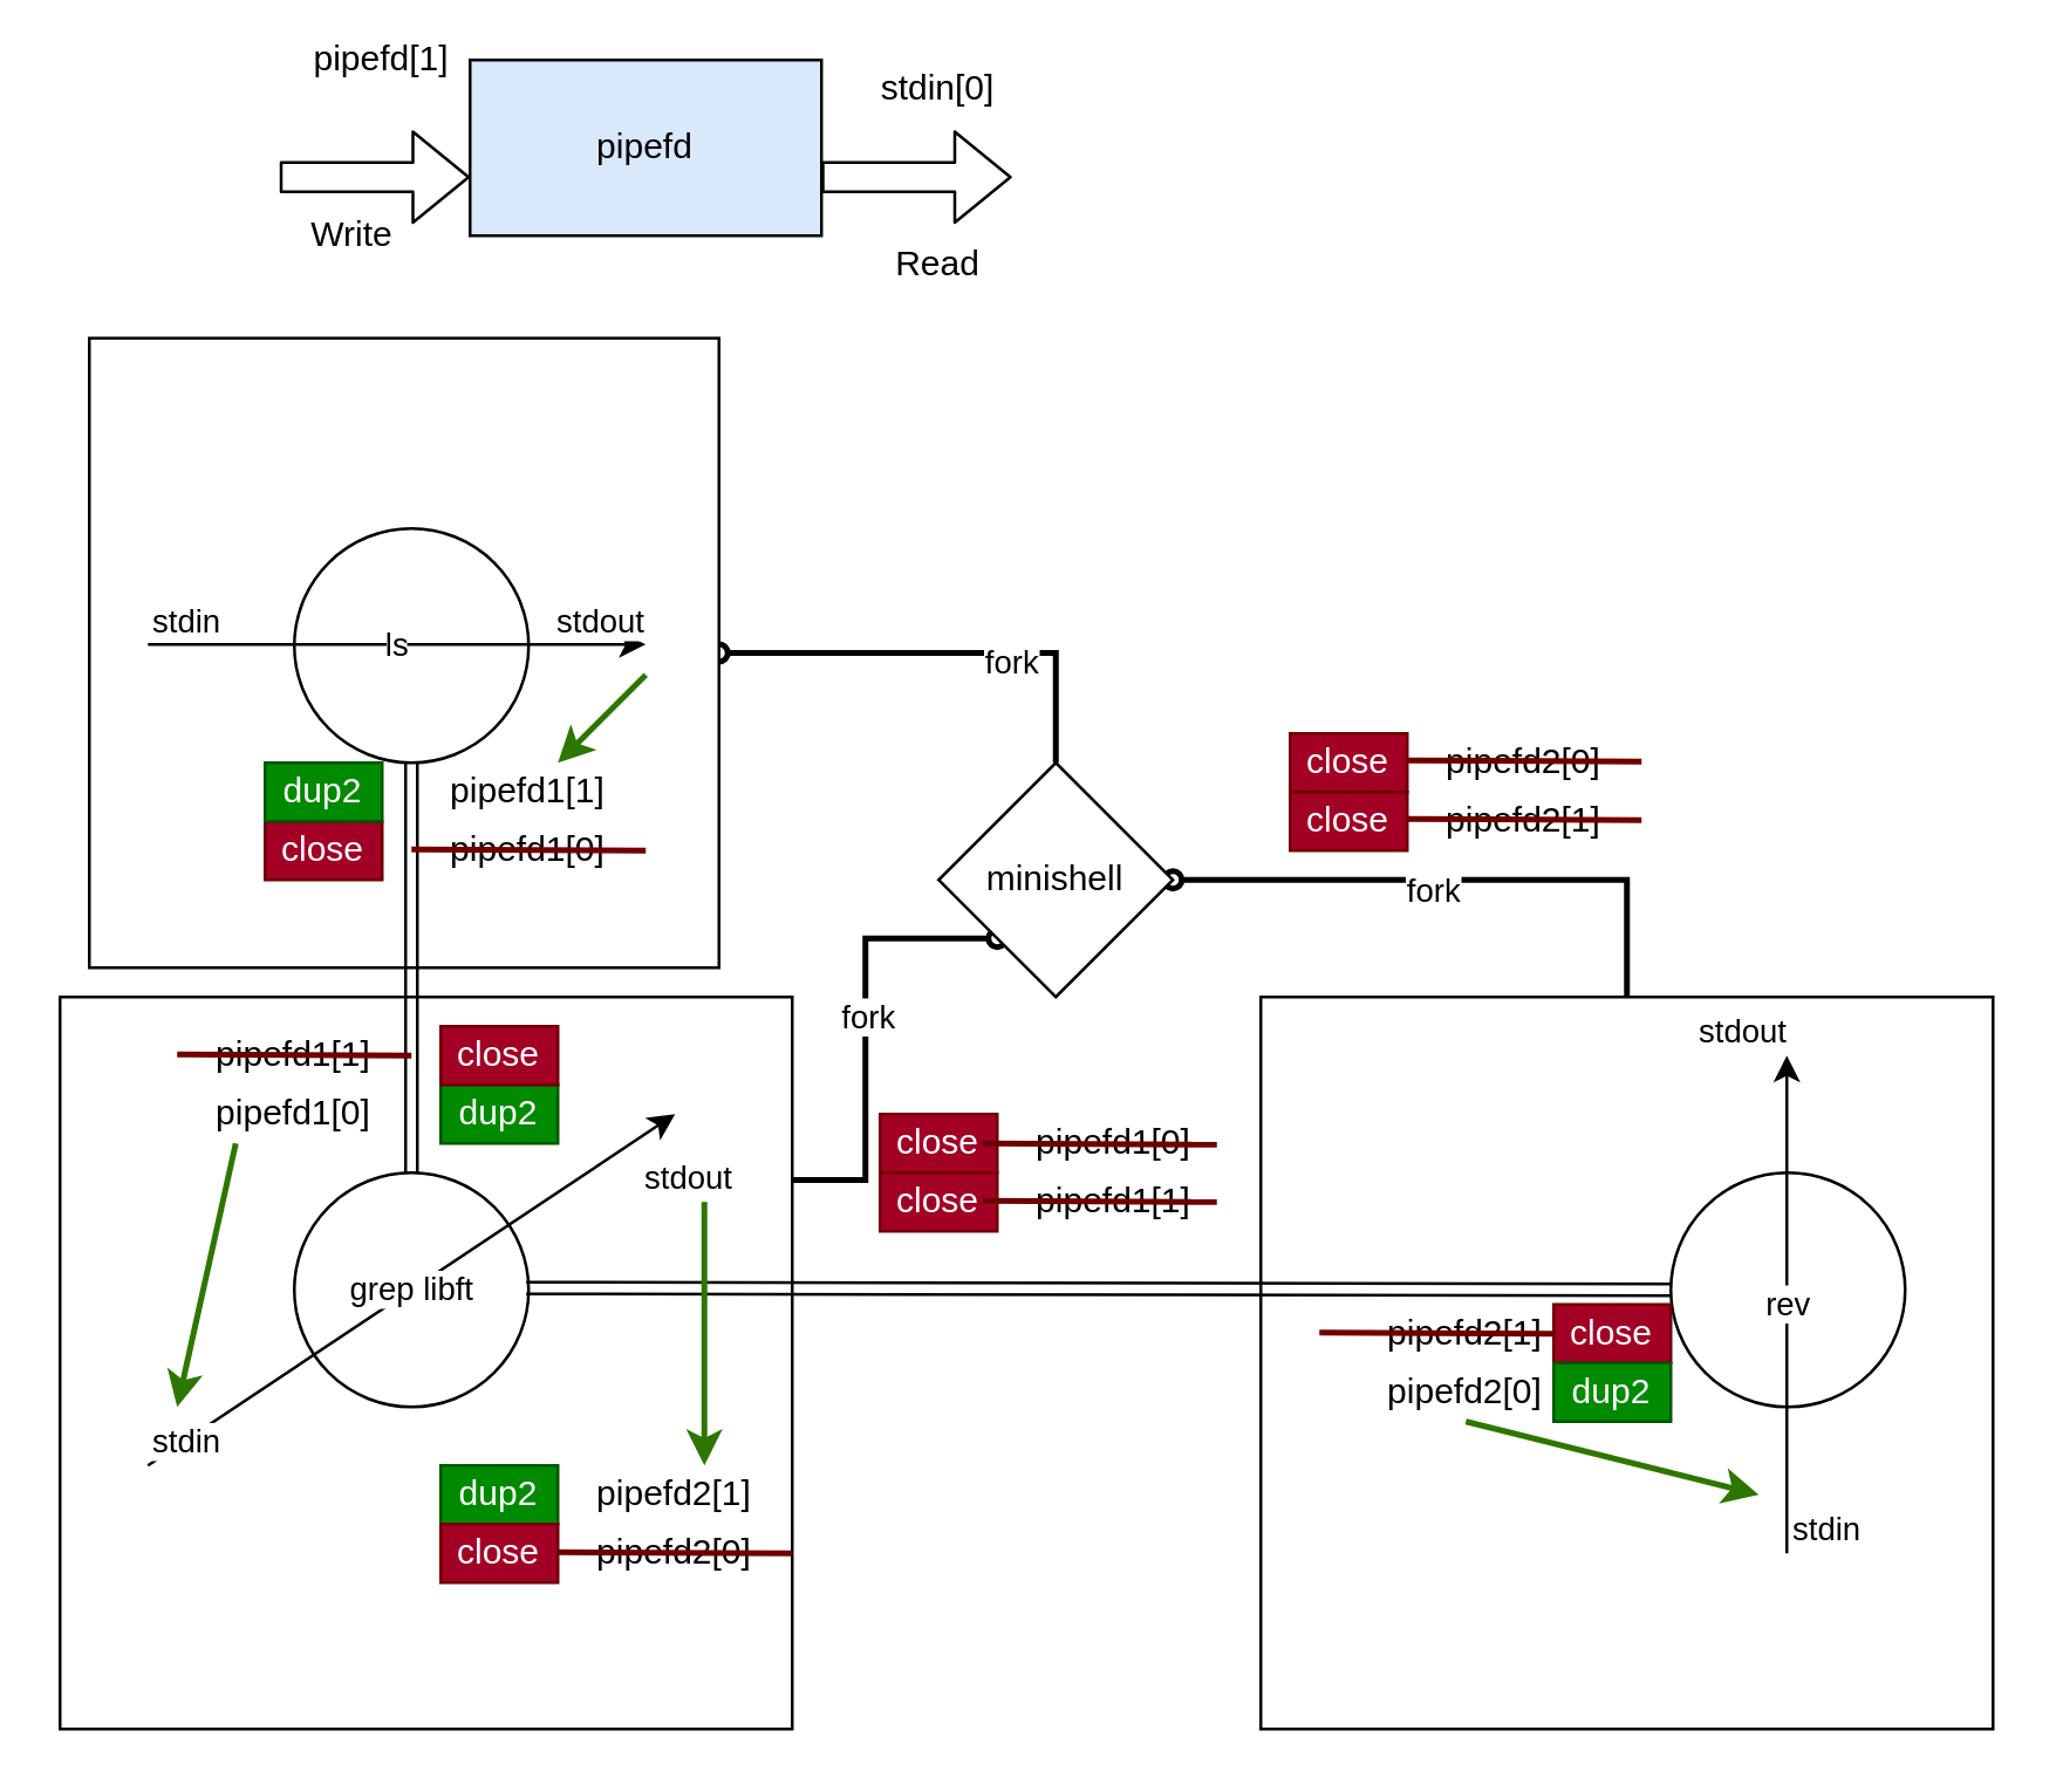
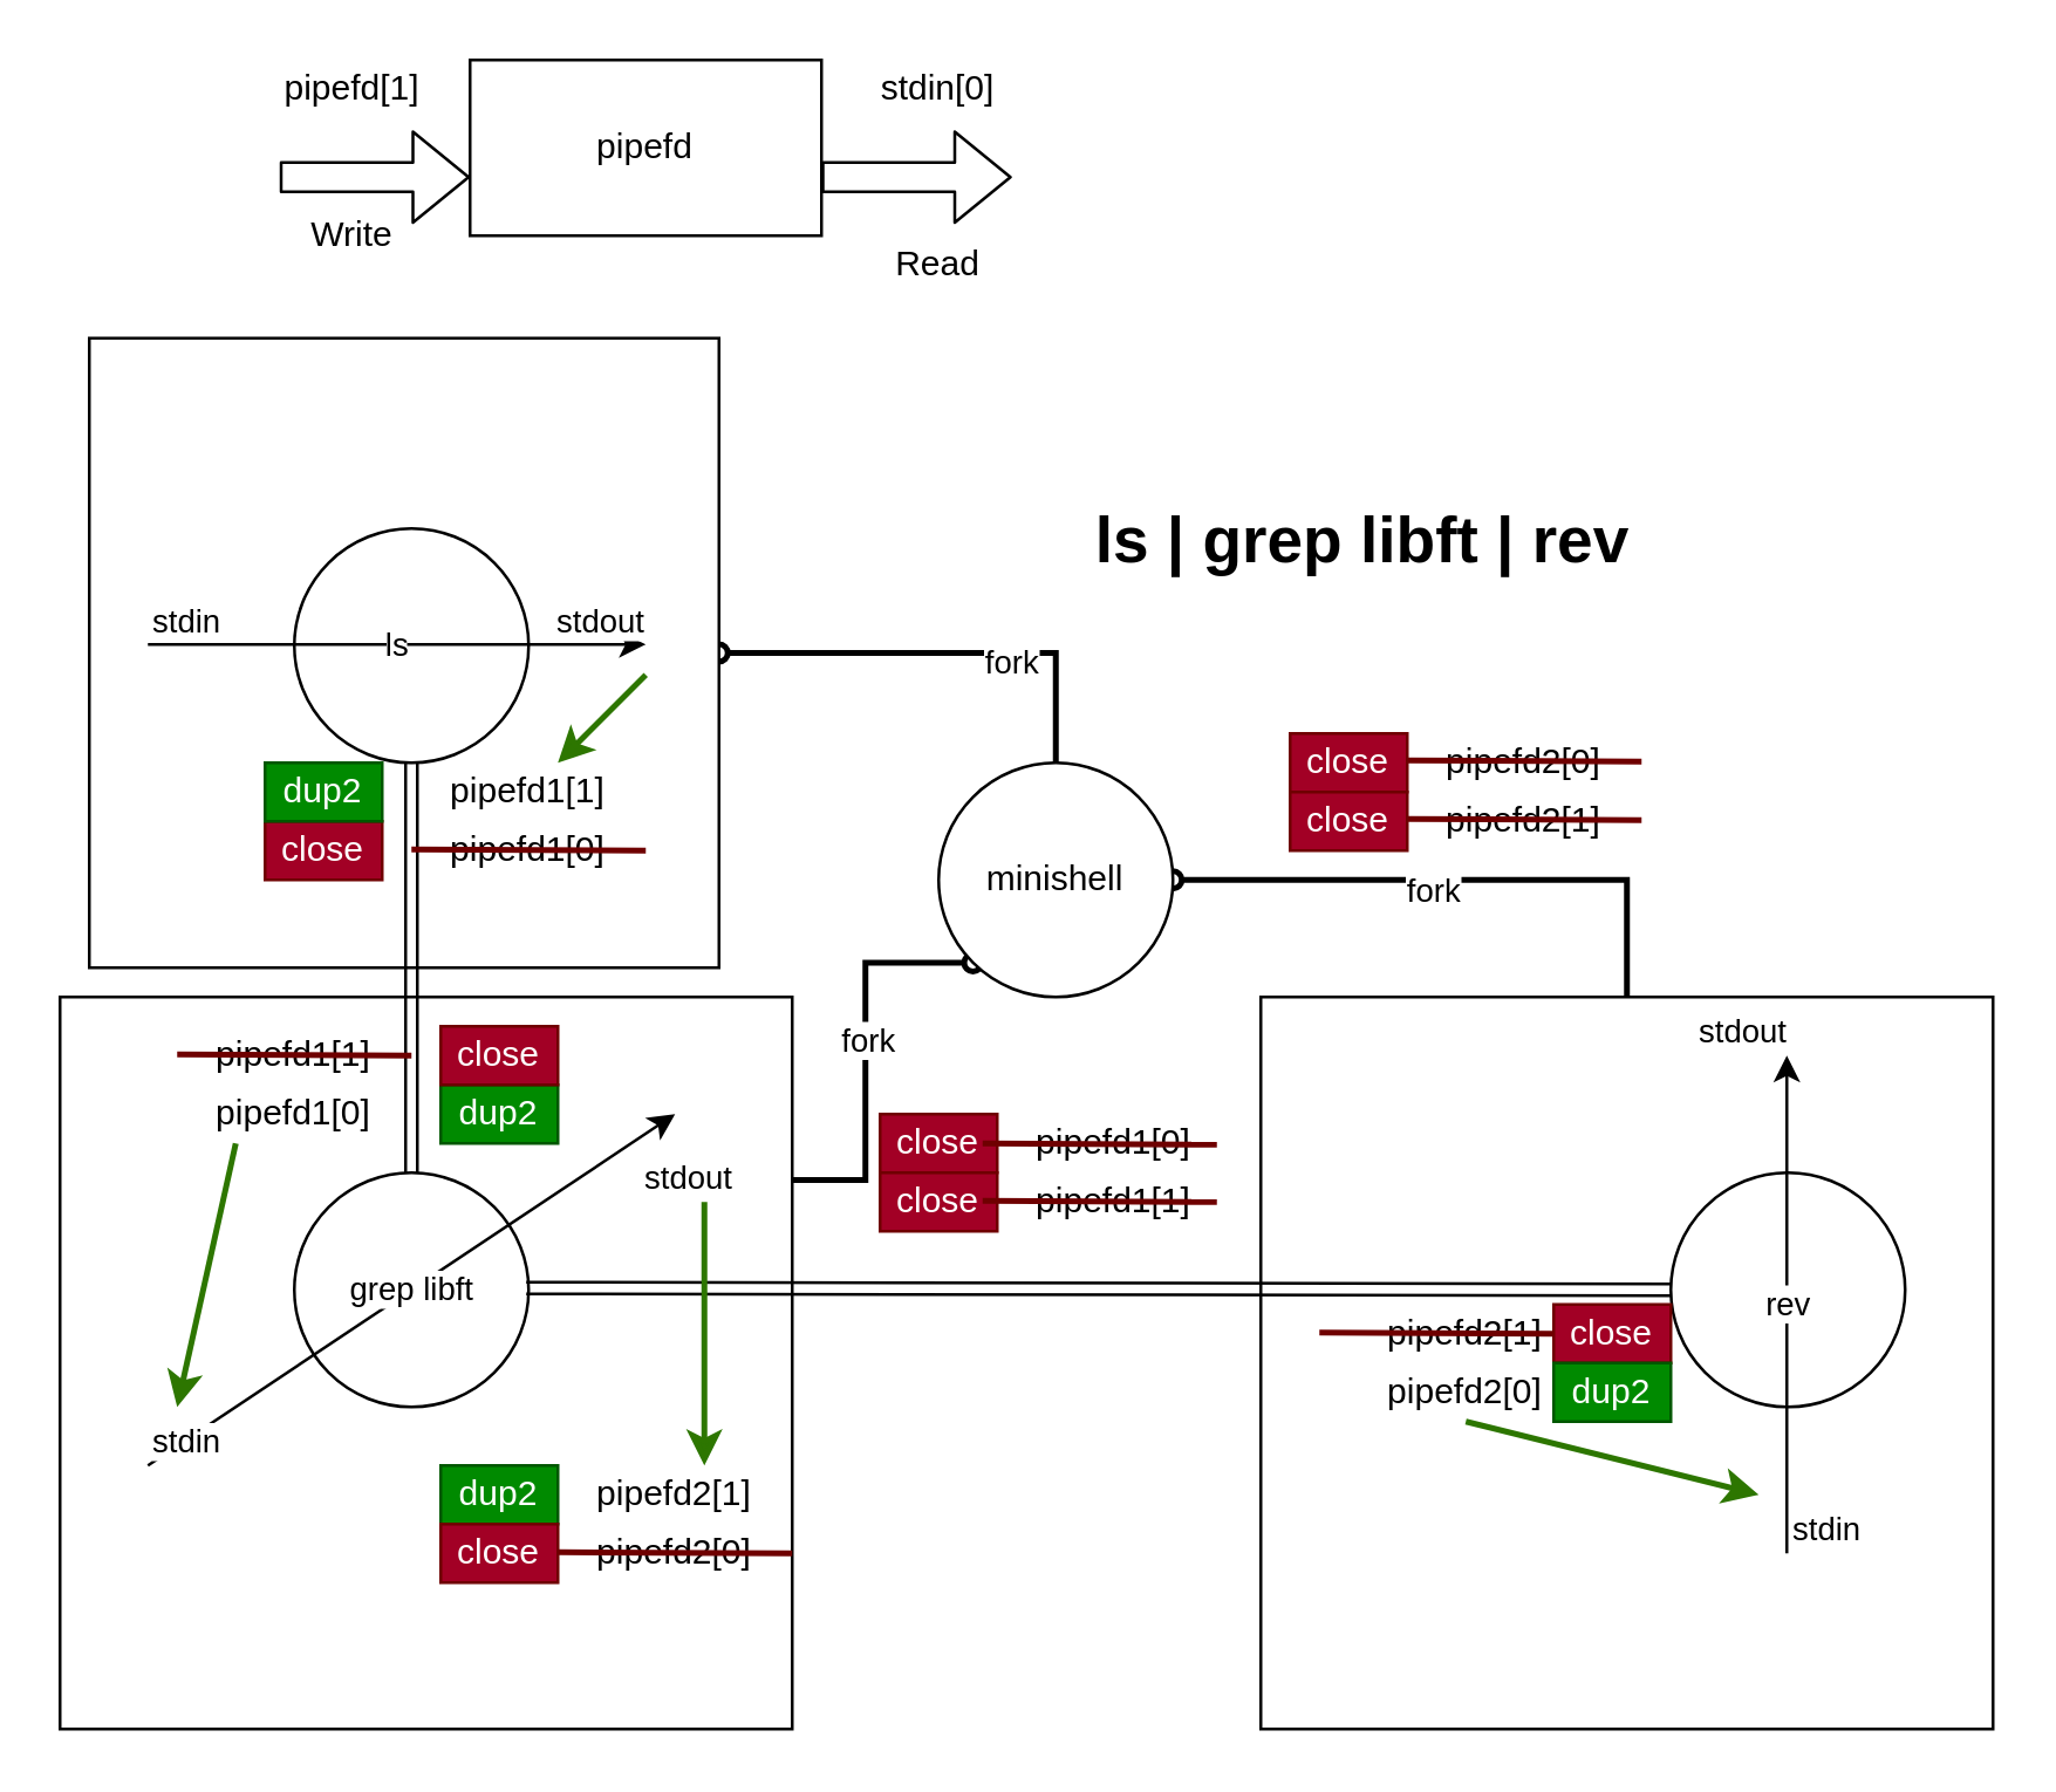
- <mxCell id="11" value="pipefd[1]" style="text;html=1;strokeColor=none;fillColor=none;align=center;verticalAlign=middle;whiteSpace=wrap;" vertex="1" parent="1"><mxGeometry x="110" y="10" width="40" height="20" as="geometry" /></mxCell>
+ <mxCell id="11" value="pipefd[1]" style="text;html=1;strokeColor=none;fillColor=none;align=center;verticalAlign=middle;whiteSpace=wrap;" vertex="1" parent="1"><mxGeometry x="100" y="20" width="40" height="20" as="geometry" /></mxCell>
- <mxCell id="10" value="pipefd" style="whiteSpace=wrap;html=1;fillColor=#dae8fc;" vertex="1" parent="1"><mxGeometry x="160" y="20" width="120" height="60" as="geometry" /></mxCell>
+ <mxCell id="10" value="pipefd" style="whiteSpace=wrap;html=1;" vertex="1" parent="1"><mxGeometry x="160" y="20" width="120" height="60" as="geometry" /></mxCell>
+ <mxCell id="67" value="&lt;font size=&quot;1&quot;&gt;&lt;b style=&quot;font-size: 22px&quot;&gt;ls | grep libft | rev&lt;/b&gt;&lt;/font&gt;" style="text;html=1;strokeColor=none;fillColor=none;align=center;verticalAlign=middle;whiteSpace=wrap;rounded=0;" vertex="1" parent="1"><mxGeometry x="340" y="170" width="250" height="30" as="geometry" /></mxCell>
- <mxCell id="22" value="minishell" style="rhombus;whiteSpace=wrap;html=1;aspect=fixed;" vertex="1" parent="1"><mxGeometry x="320" y="260" width="80" height="80" as="geometry" /></mxCell>
+ <mxCell id="22" value="minishell" style="ellipse;whiteSpace=wrap;html=1;aspect=fixed;" vertex="1" parent="1"><mxGeometry x="320" y="260" width="80" height="80" as="geometry" /></mxCell>
